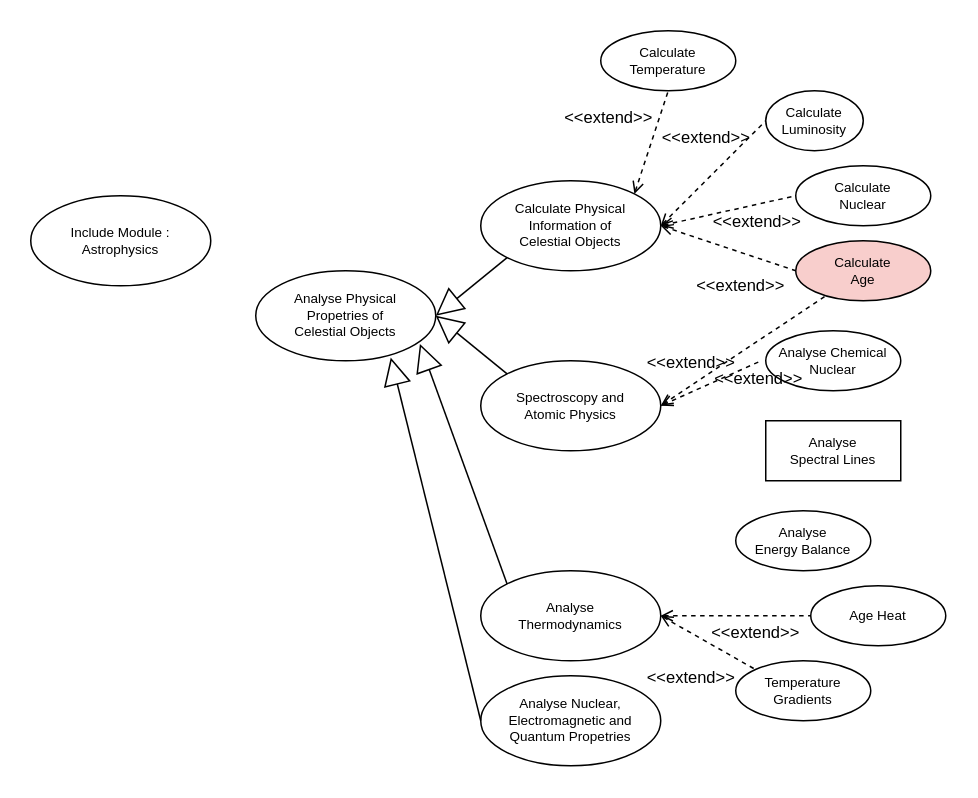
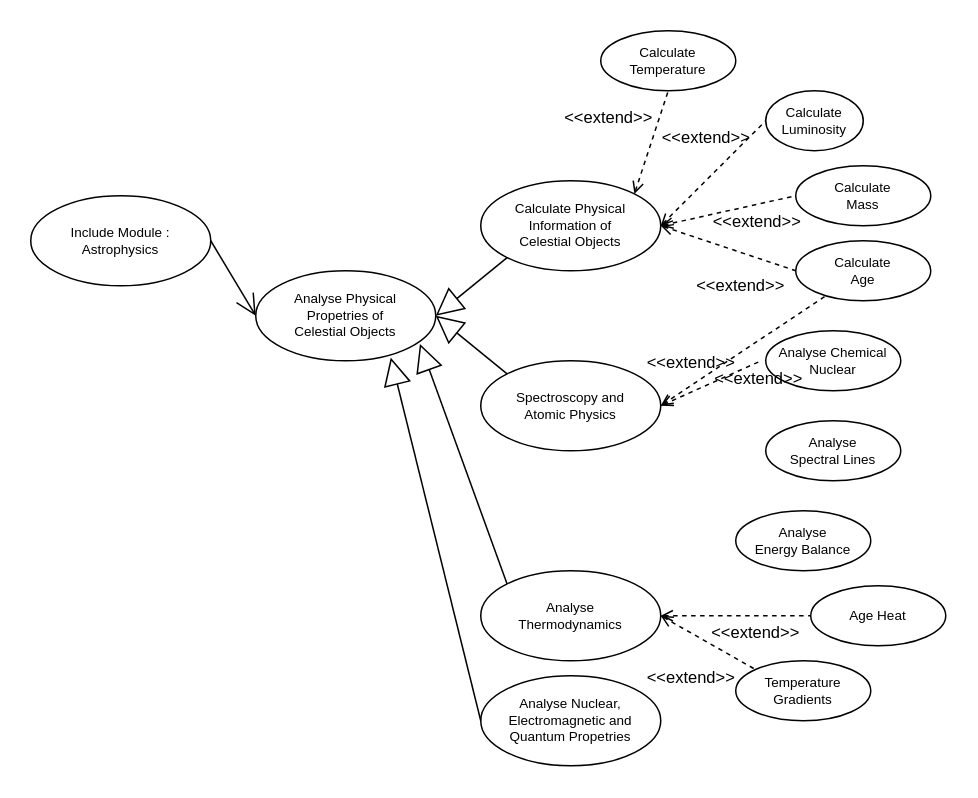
- <mxCell id="9" value="Calculate&lt;div&gt;Nuclear&lt;/div&gt;" style="ellipse;whiteSpace=wrap;html=1;fontSize=9;" parent="1" vertex="1"><mxGeometry x="530" y="110" width="90" height="40" as="geometry" /></mxCell>
+ <mxCell id="9" value="Calculate&lt;div&gt;Mass&lt;/div&gt;" style="ellipse;whiteSpace=wrap;html=1;fontSize=9;" parent="1" vertex="1"><mxGeometry x="530" y="110" width="90" height="40" as="geometry" /></mxCell>
- <mxCell id="10" value="Calculate&lt;div&gt;Age&lt;/div&gt;" style="ellipse;whiteSpace=wrap;html=1;fontSize=9;fillColor=#f8cecc;" parent="1" vertex="1"><mxGeometry x="530" y="160" width="90" height="40" as="geometry" /></mxCell>
+ <mxCell id="10" value="Calculate&lt;div&gt;Age&lt;/div&gt;" style="ellipse;whiteSpace=wrap;html=1;fontSize=9;" parent="1" vertex="1"><mxGeometry x="530" y="160" width="90" height="40" as="geometry" /></mxCell>
+ <mxCell id="3" value="" style="endArrow=open;endFill=1;endSize=12;html=1;rounded=0;exitX=1;exitY=0.5;exitDx=0;exitDy=0;entryX=0;entryY=0.5;entryDx=0;entryDy=0;" parent="1" source="2" target="4" edge="1"><mxGeometry width="160" relative="1" as="geometry"><mxPoint x="100" y="180" as="sourcePoint" /><mxPoint x="187.574" y="231.213" as="targetPoint" /></mxGeometry></mxCell>
- <mxCell id="18" value="Analyse&lt;div&gt;Spectral Lines&lt;/div&gt;" style="whiteSpace=wrap;html=1;fontSize=9;rounded=0;" parent="1" vertex="1"><mxGeometry x="510" y="280" width="90" height="40" as="geometry" /></mxCell>
+ <mxCell id="18" value="Analyse&lt;div&gt;Spectral Lines&lt;/div&gt;" style="ellipse;whiteSpace=wrap;html=1;fontSize=9;" parent="1" vertex="1"><mxGeometry x="510" y="280" width="90" height="40" as="geometry" /></mxCell>
